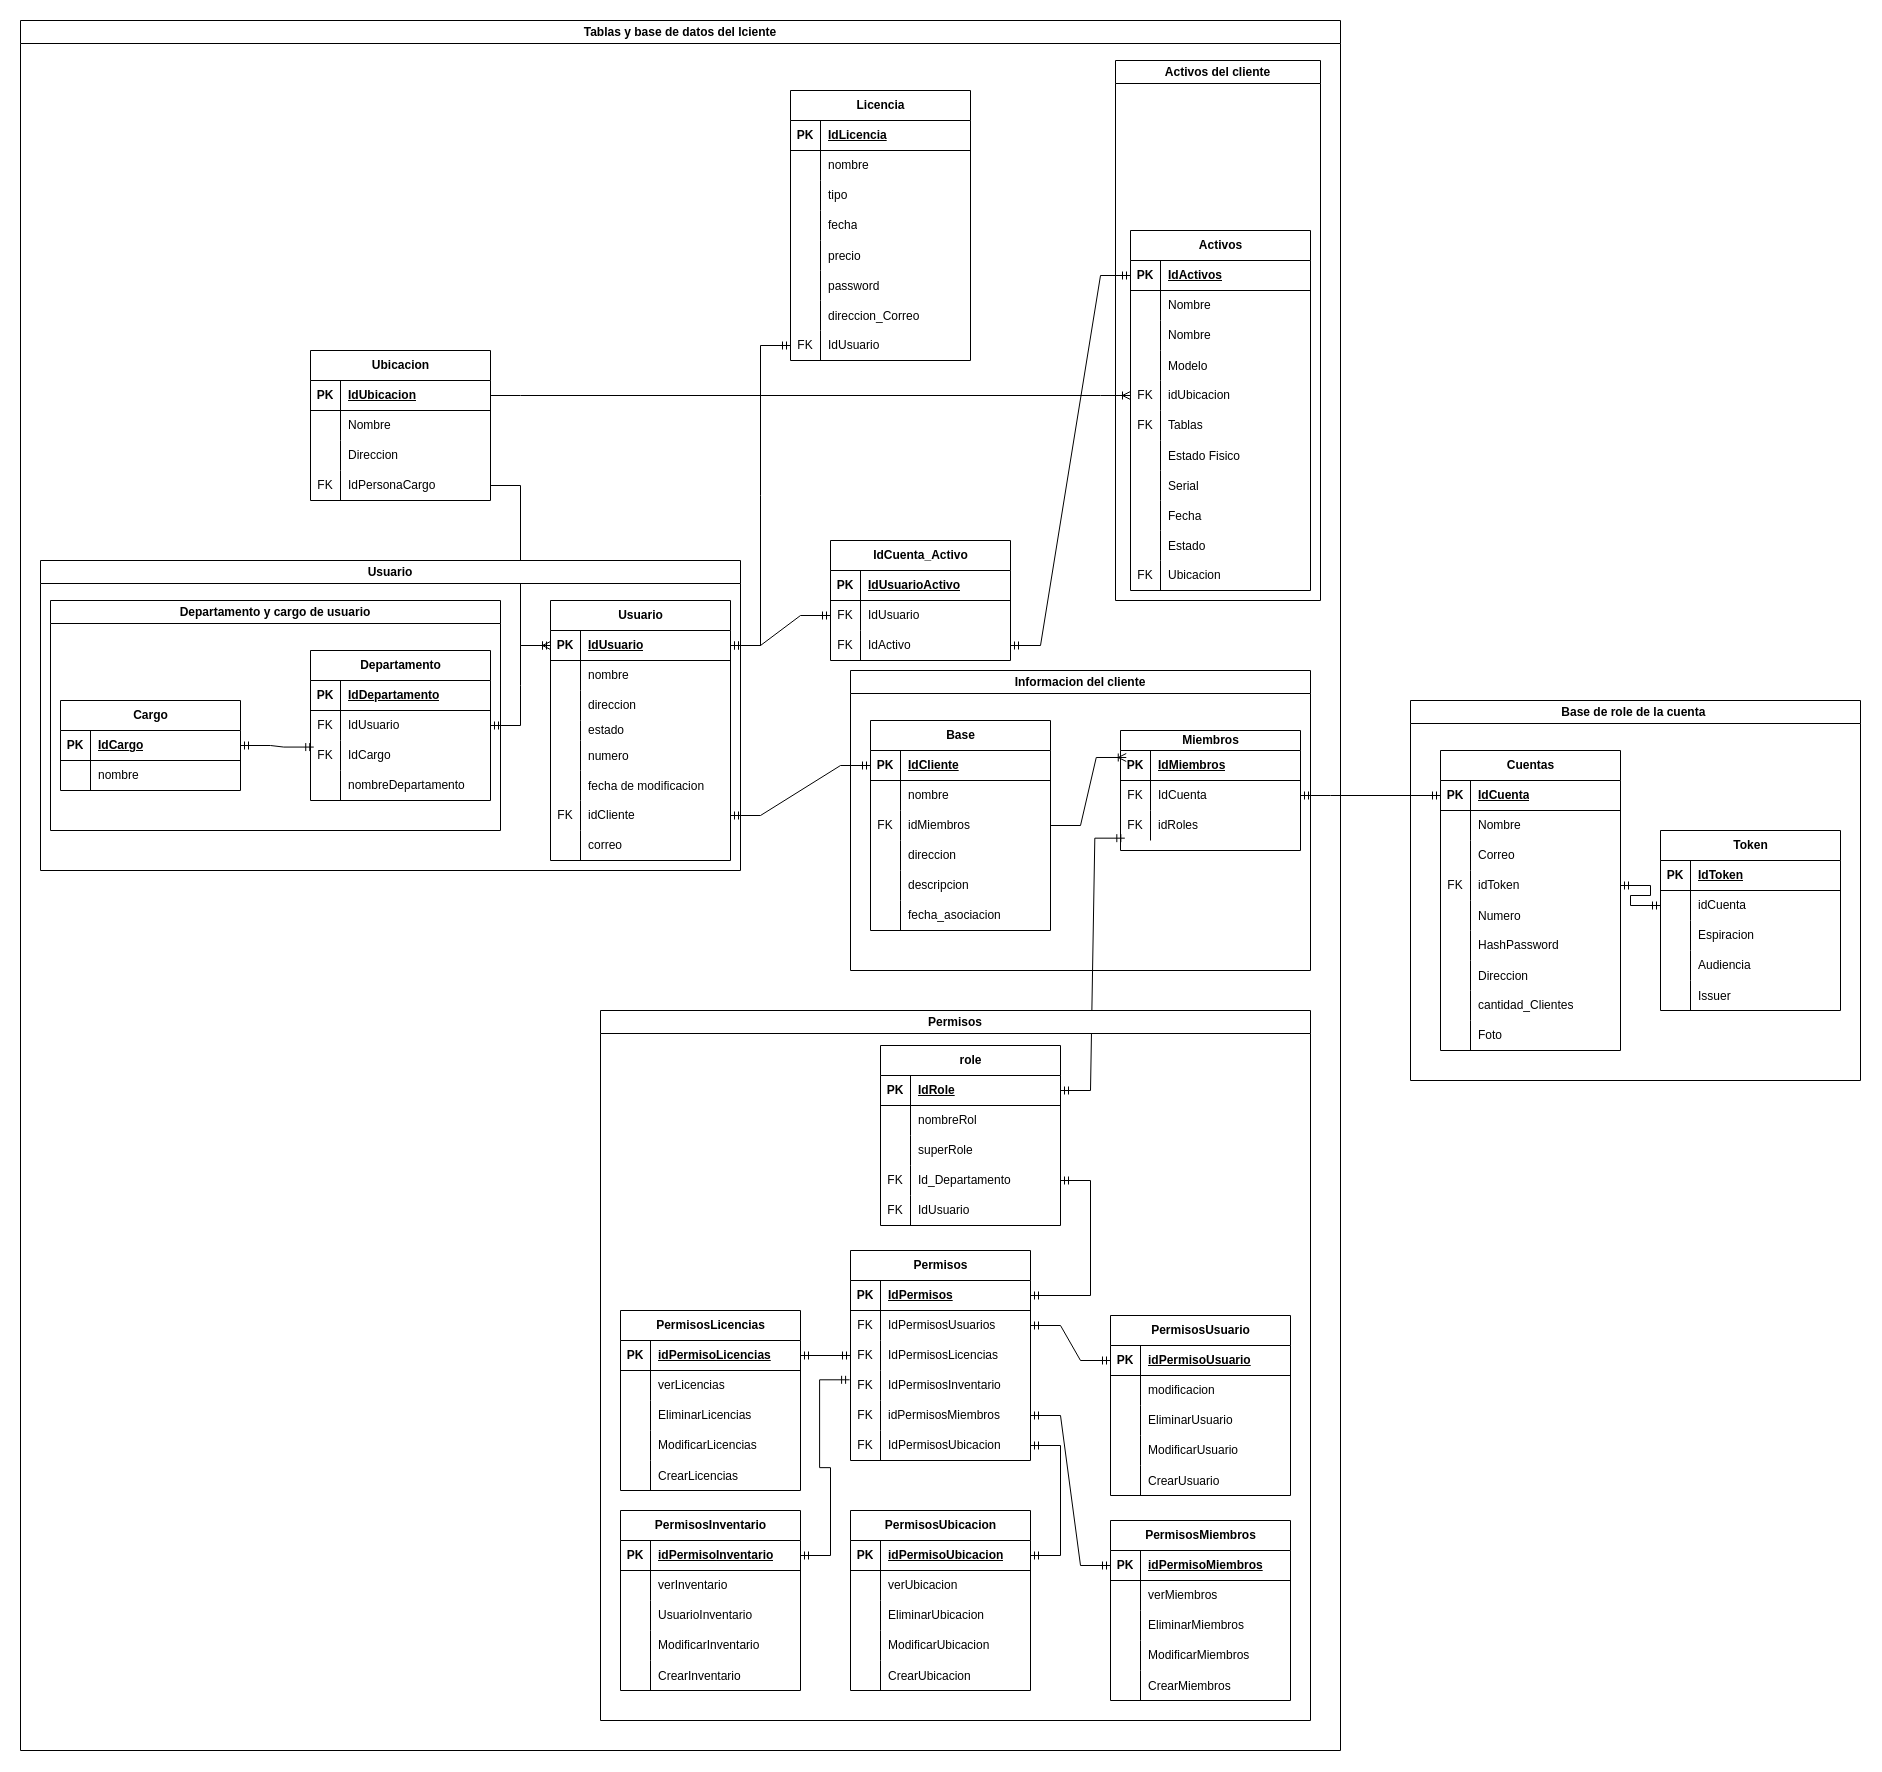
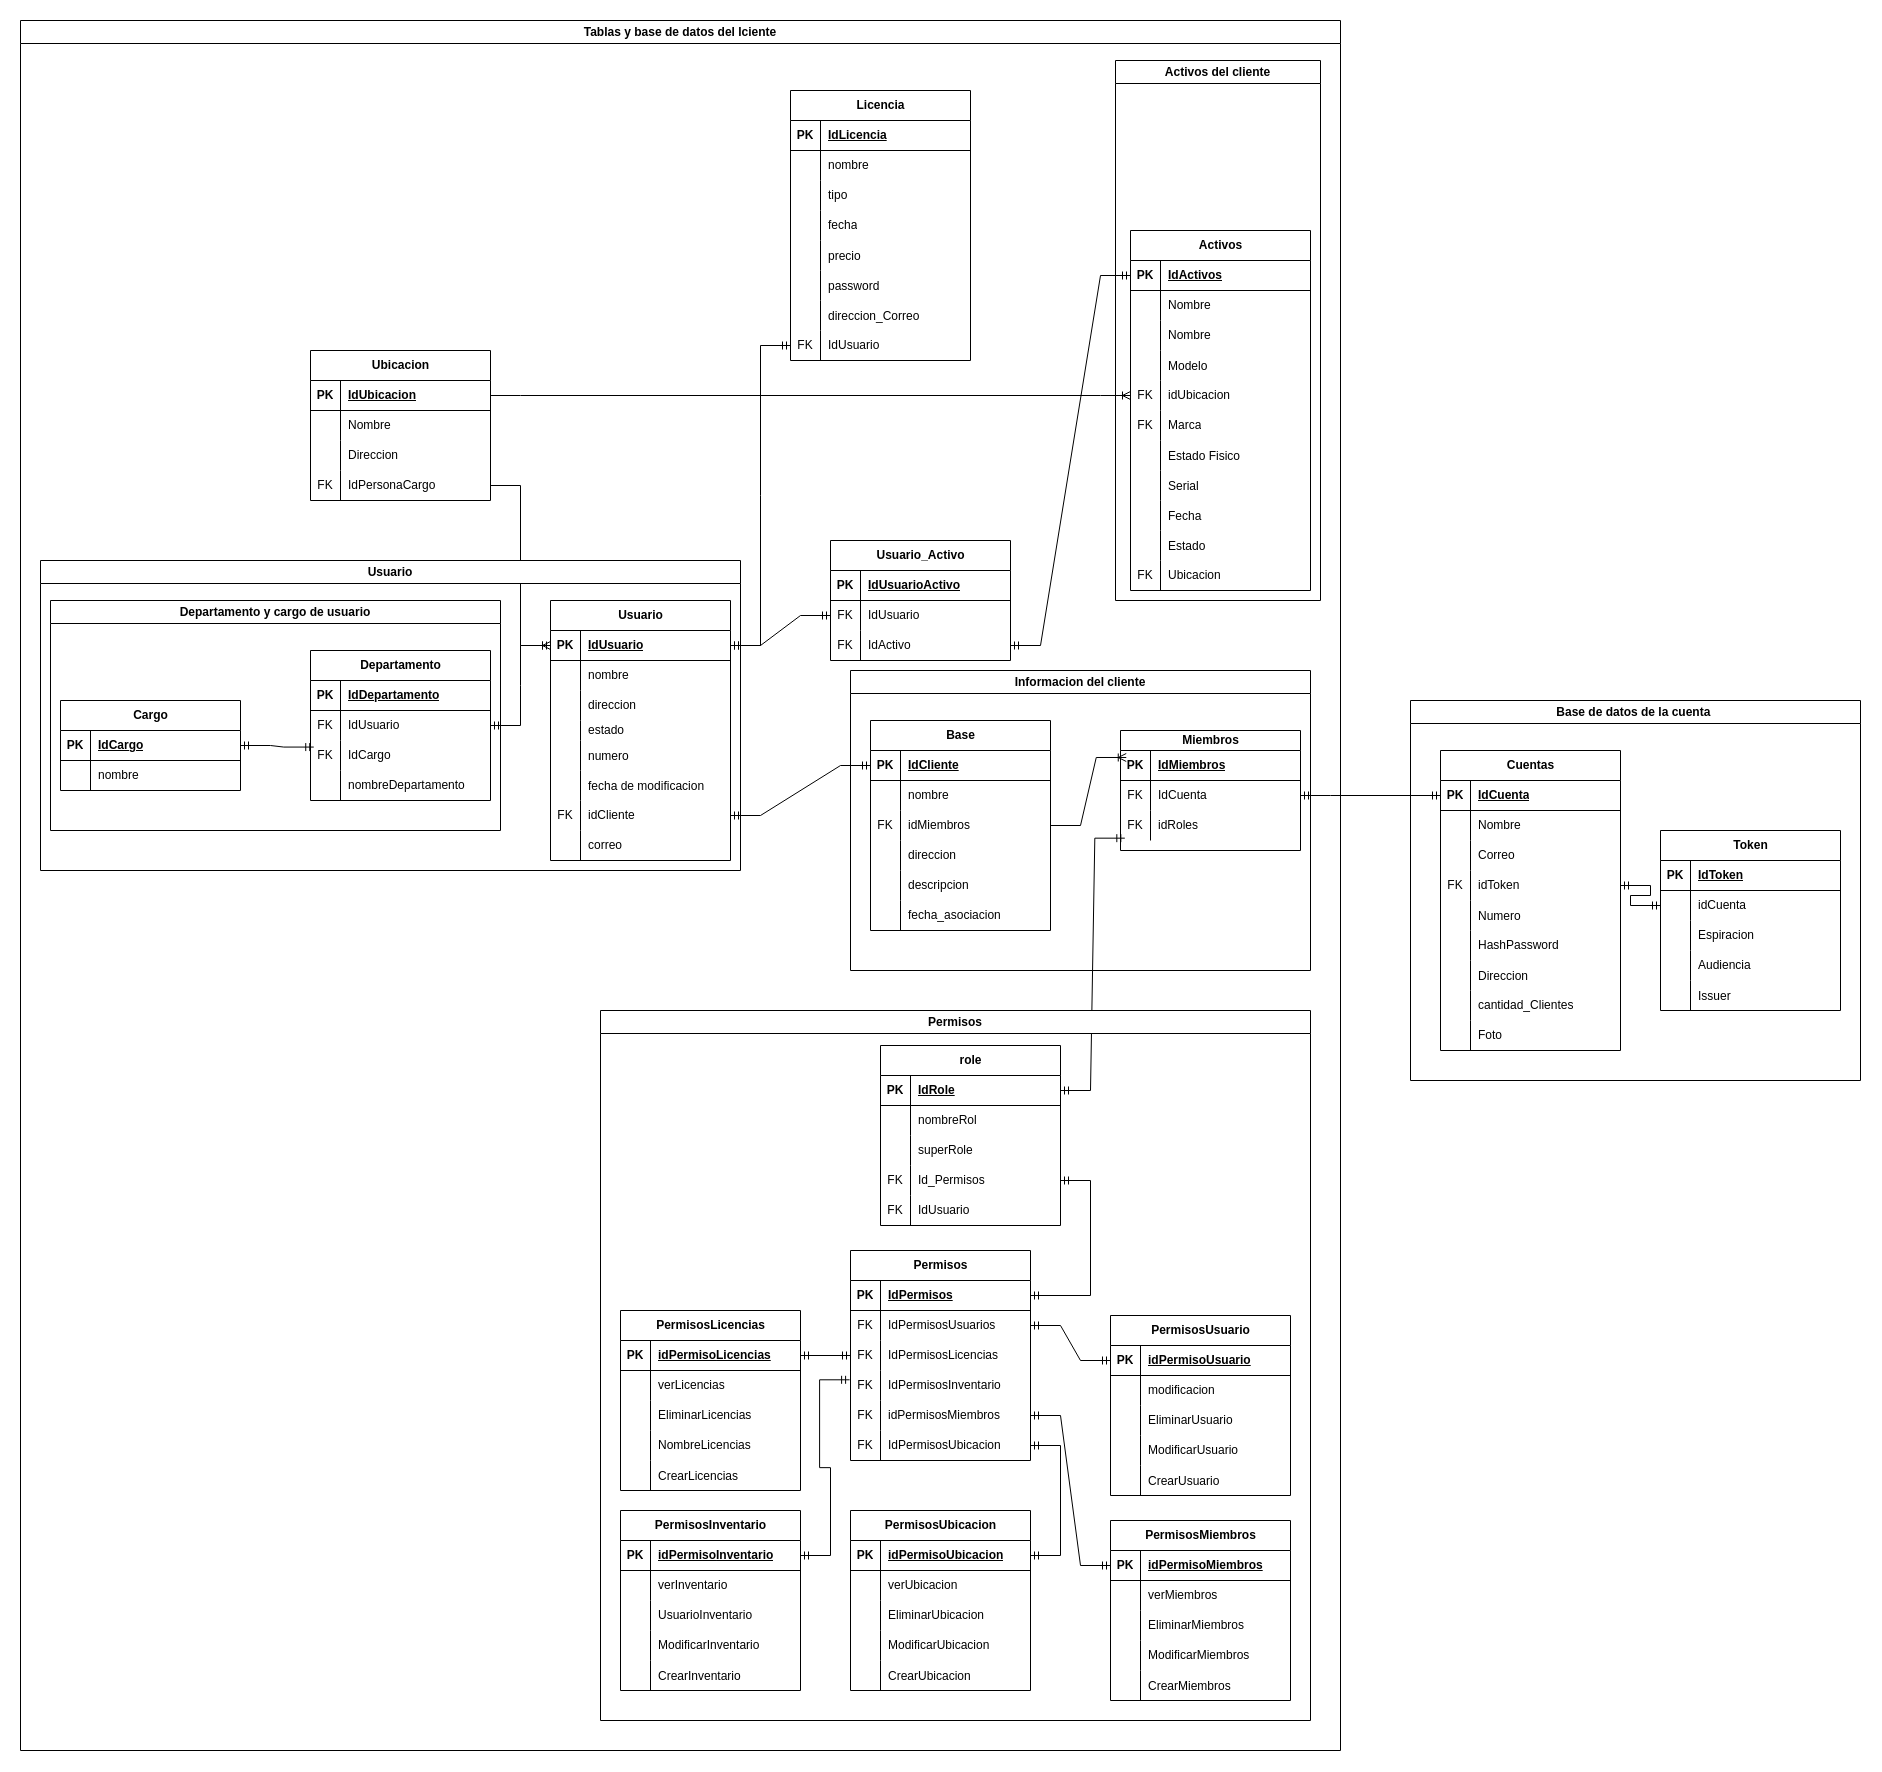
- <mxCell id="45" value="Tablas" style="shape=partialRectangle;connectable=0;fillColor=none;top=0;left=0;bottom=0;right=0;align=left;spacingLeft=6;fontStyle=0;overflow=hidden;whiteSpace=wrap;html=1;" parent="43" vertex="1"><mxGeometry x="30" width="150" height="30" as="geometry"><mxRectangle width="150" height="30" as="alternateBounds" /></mxGeometry></mxCell>
+ <mxCell id="45" value="Marca" style="shape=partialRectangle;connectable=0;fillColor=none;top=0;left=0;bottom=0;right=0;align=left;spacingLeft=6;fontStyle=0;overflow=hidden;whiteSpace=wrap;html=1;" parent="43" vertex="1"><mxGeometry x="30" width="150" height="30" as="geometry"><mxRectangle width="150" height="30" as="alternateBounds" /></mxGeometry></mxCell>
- <mxCell id="333" value="IdCuenta_Activo" style="shape=table;startSize=30;container=1;collapsible=1;childLayout=tableLayout;fixedRows=1;rowLines=0;fontStyle=1;align=center;resizeLast=1;html=1;" parent="268" vertex="1"><mxGeometry x="810" y="520" width="180" height="120" as="geometry" /></mxCell>
+ <mxCell id="333" value="Usuario_Activo" style="shape=table;startSize=30;container=1;collapsible=1;childLayout=tableLayout;fixedRows=1;rowLines=0;fontStyle=1;align=center;resizeLast=1;html=1;" parent="268" vertex="1"><mxGeometry x="810" y="520" width="180" height="120" as="geometry" /></mxCell>
- <mxCell id="256" value="Base de role de la cuenta&amp;nbsp;" style="swimlane;whiteSpace=wrap;html=1;" parent="1" vertex="1"><mxGeometry x="1410" y="700" width="450" height="380" as="geometry" /></mxCell>
+ <mxCell id="256" value="Base de datos de la cuenta&amp;nbsp;" style="swimlane;whiteSpace=wrap;html=1;" parent="1" vertex="1"><mxGeometry x="1410" y="700" width="450" height="380" as="geometry" /></mxCell>
- <mxCell id="252" value="Id_Departamento" style="shape=partialRectangle;connectable=0;fillColor=none;top=0;left=0;bottom=0;right=0;align=left;spacingLeft=6;fontStyle=0;overflow=hidden;whiteSpace=wrap;html=1;" parent="250" vertex="1"><mxGeometry x="30" width="150" height="30" as="geometry"><mxRectangle width="150" height="30" as="alternateBounds" /></mxGeometry></mxCell>
+ <mxCell id="252" value="Id_Permisos" style="shape=partialRectangle;connectable=0;fillColor=none;top=0;left=0;bottom=0;right=0;align=left;spacingLeft=6;fontStyle=0;overflow=hidden;whiteSpace=wrap;html=1;" parent="250" vertex="1"><mxGeometry x="30" width="150" height="30" as="geometry"><mxRectangle width="150" height="30" as="alternateBounds" /></mxGeometry></mxCell>
- <mxCell id="197" value="Modificar&lt;span style=&quot;text-align: center; text-wrap-mode: nowrap;&quot;&gt;Licencias&lt;/span&gt;" style="shape=partialRectangle;connectable=0;fillColor=none;top=0;left=0;bottom=0;right=0;align=left;spacingLeft=6;overflow=hidden;whiteSpace=wrap;html=1;" parent="195" vertex="1"><mxGeometry x="30" width="150" height="30" as="geometry"><mxRectangle width="150" height="30" as="alternateBounds" /></mxGeometry></mxCell>
+ <mxCell id="197" value="Nombre&lt;span style=&quot;text-align: center; text-wrap-mode: nowrap;&quot;&gt;Licencias&lt;/span&gt;" style="shape=partialRectangle;connectable=0;fillColor=none;top=0;left=0;bottom=0;right=0;align=left;spacingLeft=6;overflow=hidden;whiteSpace=wrap;html=1;" parent="195" vertex="1"><mxGeometry x="30" width="150" height="30" as="geometry"><mxRectangle width="150" height="30" as="alternateBounds" /></mxGeometry></mxCell>
